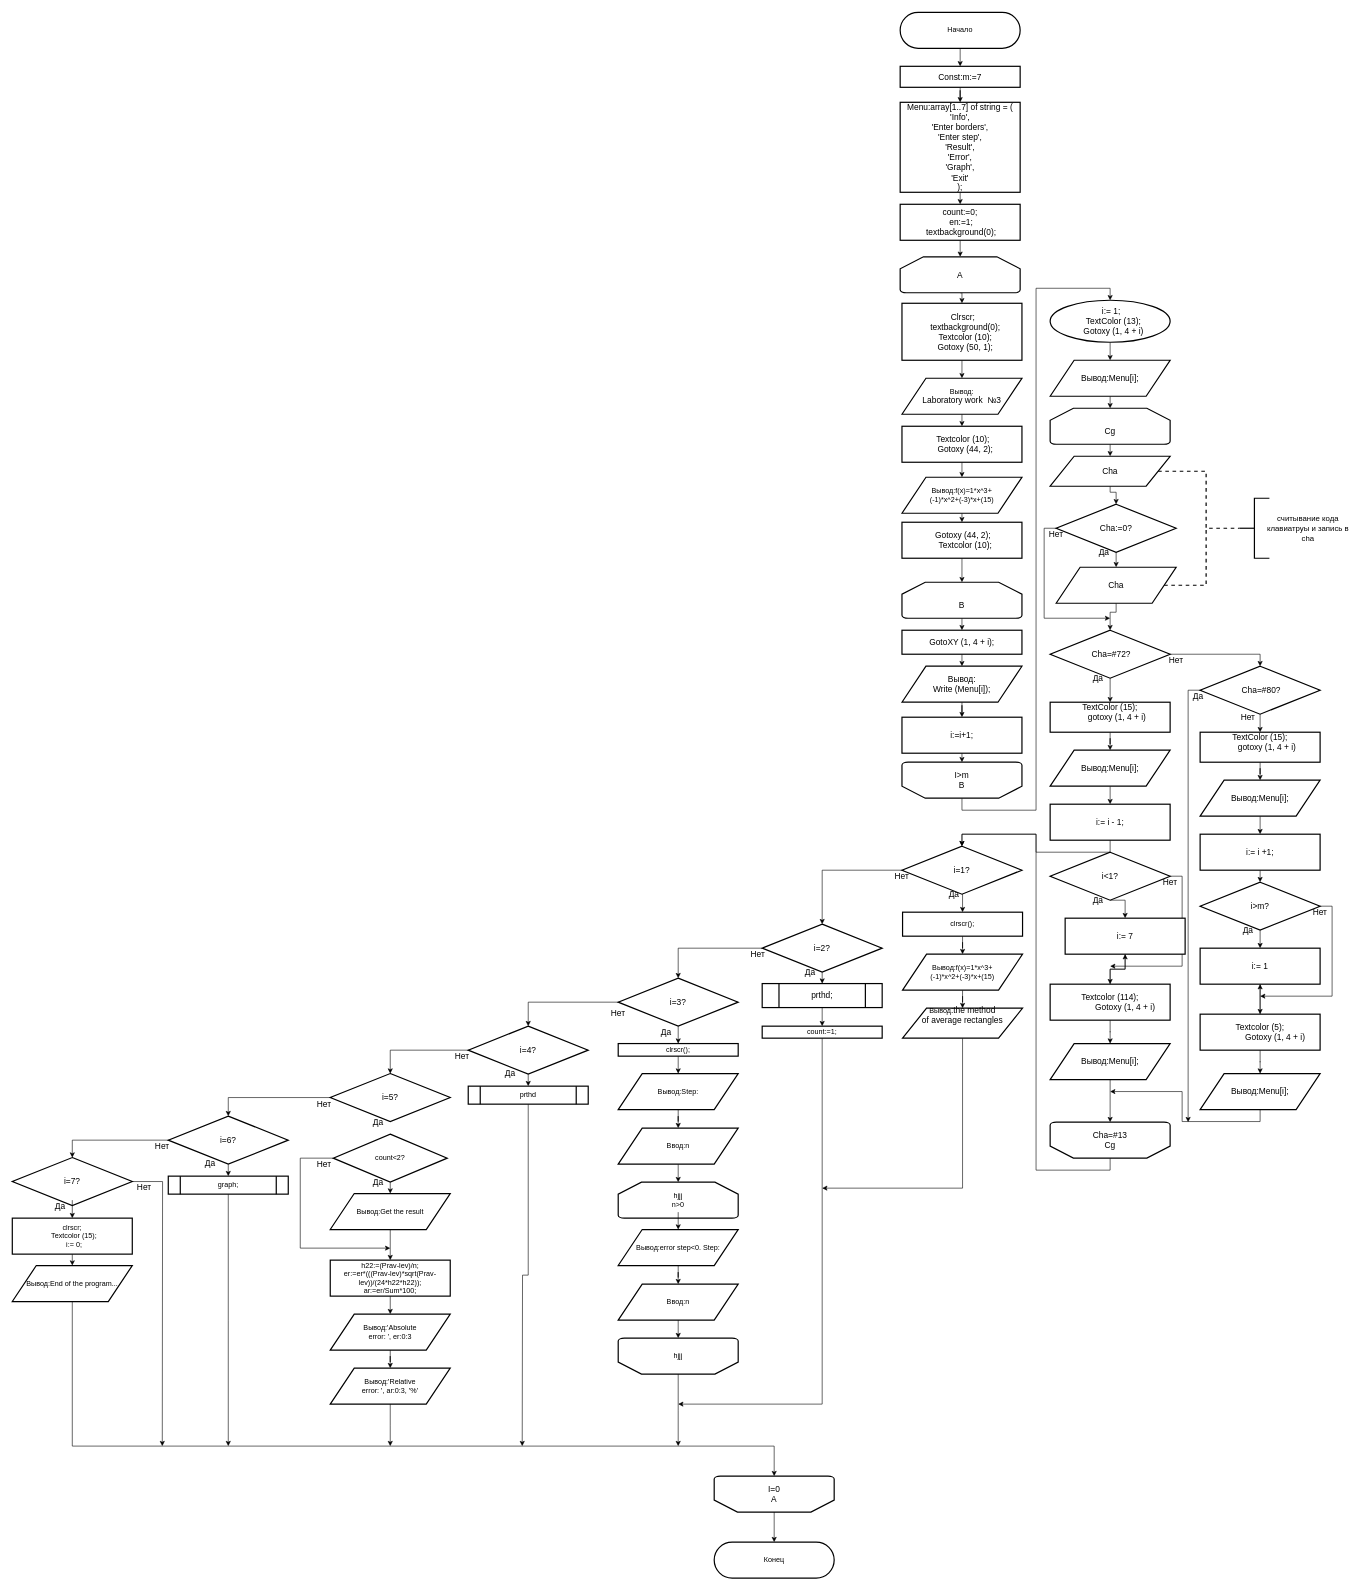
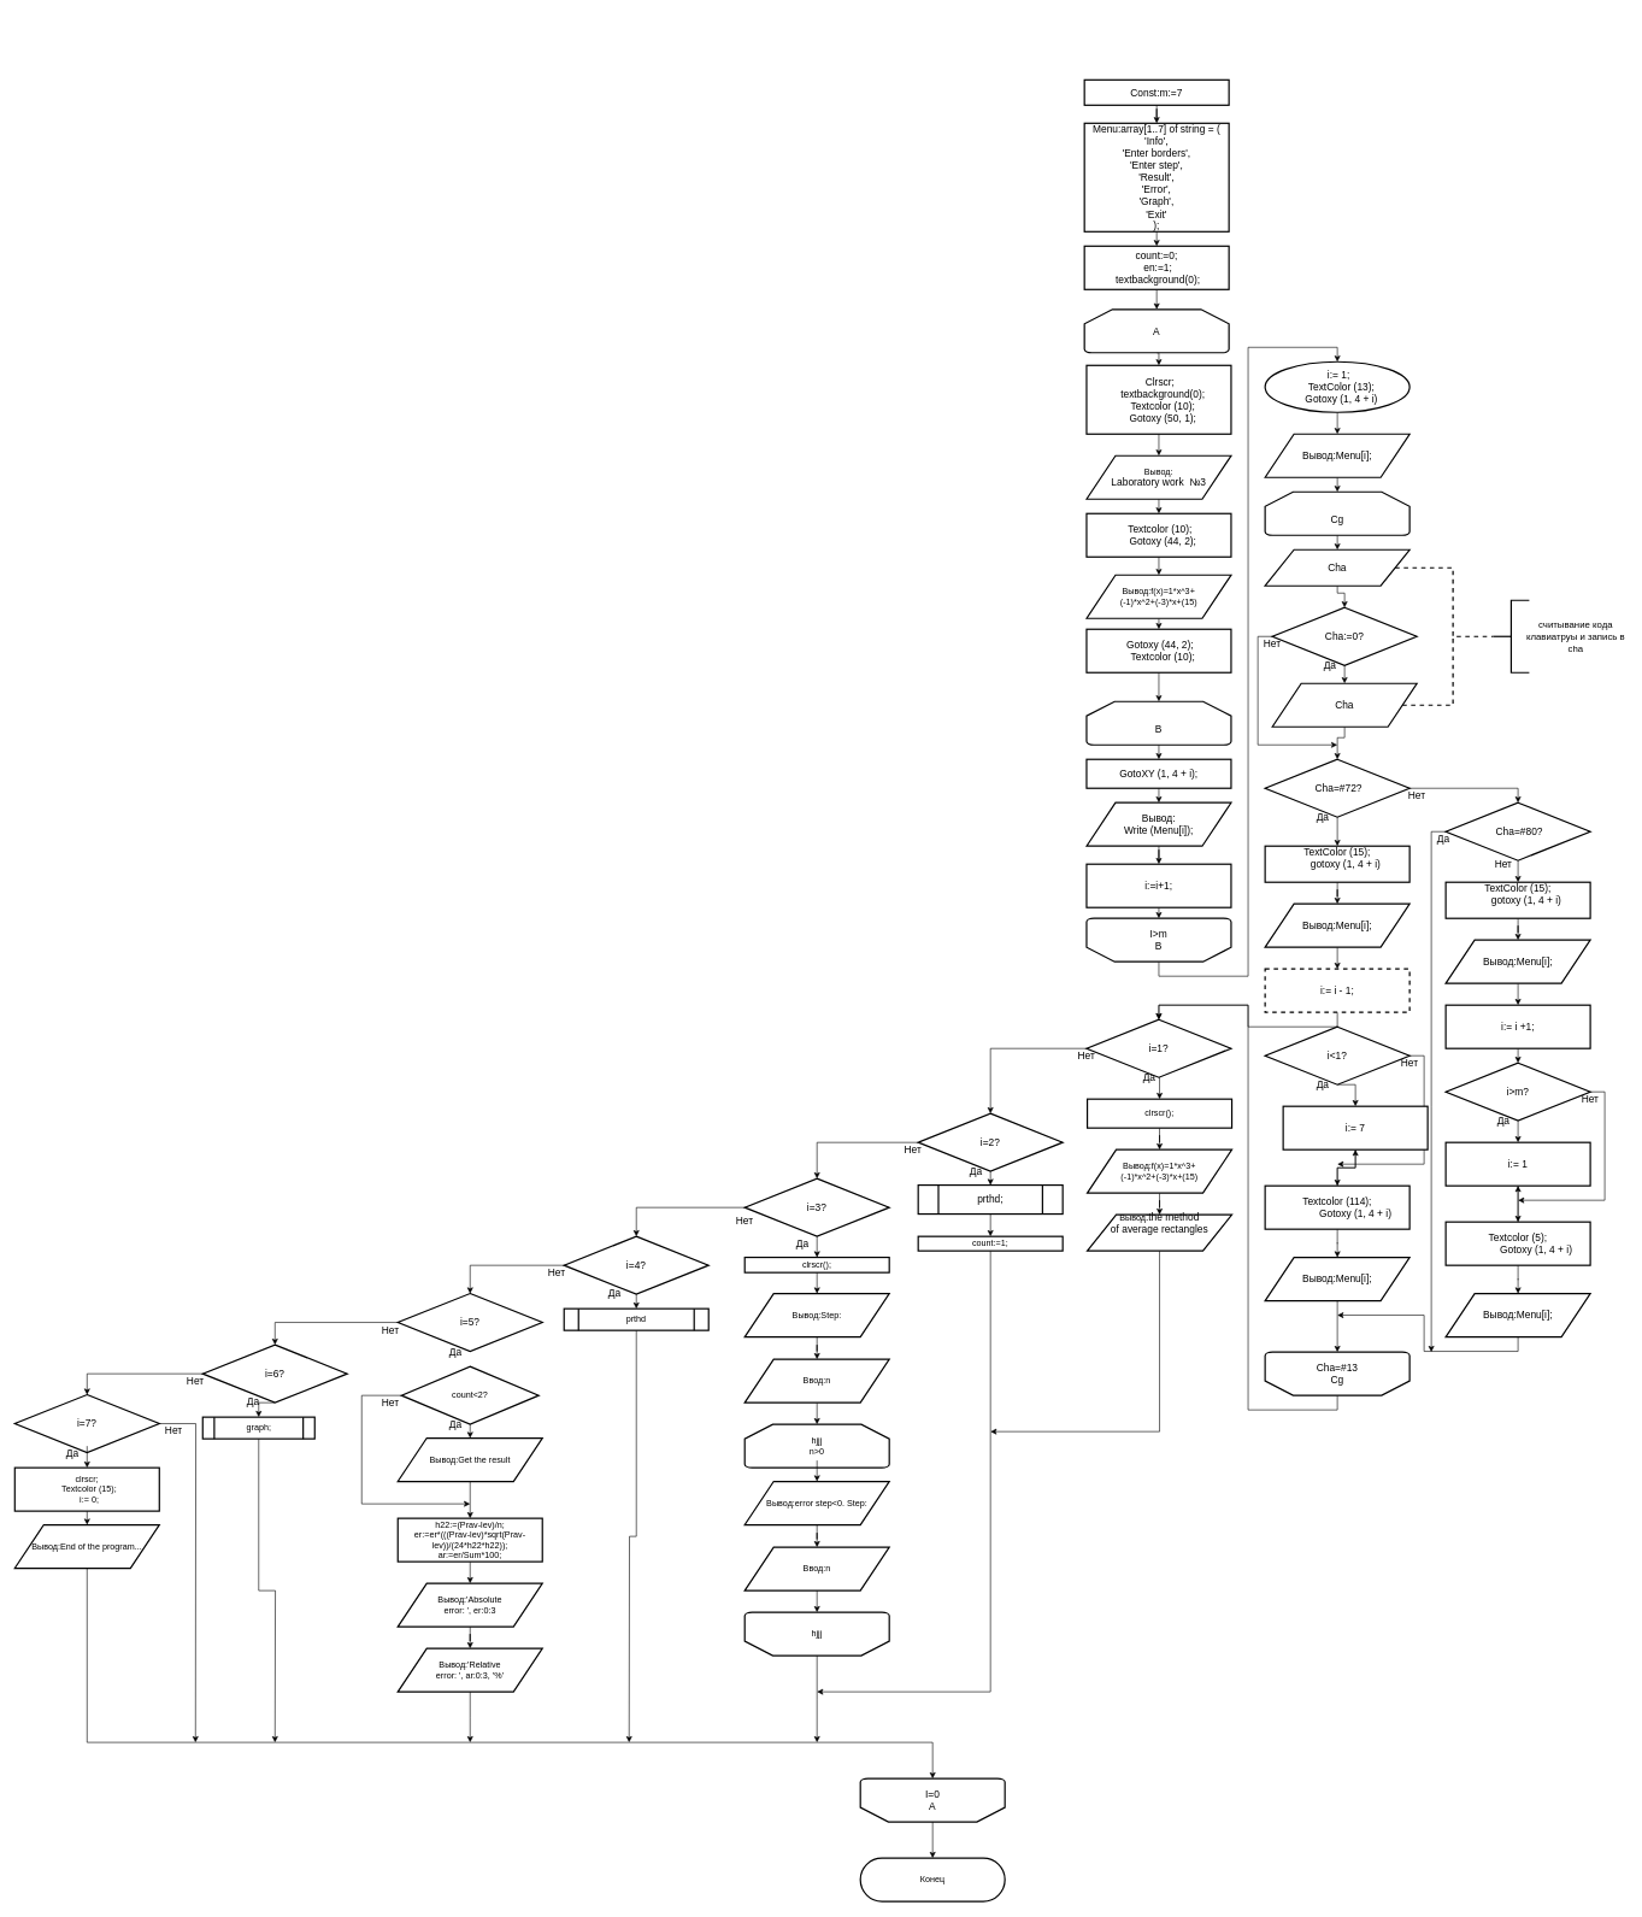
- <mxCell id="3" value="Начало" style="rounded=1;whiteSpace=wrap;html=1;arcSize=50;strokeWidth=2;" parent="1" vertex="1"><mxGeometry x="1500" y="20" width="200" height="60" as="geometry" /></mxCell>
- <mxCell id="2" style="edgeStyle=orthogonalEdgeStyle;rounded=0;orthogonalLoop=1;jettySize=auto;html=1;exitX=0.5;exitY=1;exitDx=0;exitDy=0;entryX=0.5;entryY=0;entryDx=0;entryDy=0;fontSize=14;" parent="1" source="3" target="10" edge="1"><mxGeometry relative="1" as="geometry" /></mxCell>
- <mxCell id="48" value="&lt;span style=&quot;white-space: normal&quot;&gt;i:= i - 1;&lt;/span&gt;" style="rounded=0;whiteSpace=wrap;html=1;strokeWidth=2;fontSize=14;" parent="1" vertex="1"><mxGeometry x="1750" y="1340" width="200" height="60" as="geometry" /></mxCell>
+ <mxCell id="48" value="&lt;span style=&quot;white-space: normal&quot;&gt;i:= i - 1;&lt;/span&gt;" style="rounded=0;whiteSpace=wrap;html=1;strokeWidth=2;fontSize=14;dashed=1;" parent="1" vertex="1"><mxGeometry x="1750" y="1340" width="200" height="60" as="geometry" /></mxCell>
- <mxCell id="171" value="graph;" style="shape=process;whiteSpace=wrap;html=1;backgroundOutline=1;strokeWidth=2;" vertex="1" parent="1"><mxGeometry x="280" y="1960" width="200" height="30" as="geometry" /></mxCell>
+ <mxCell id="171" value="graph;" style="shape=process;whiteSpace=wrap;html=1;backgroundOutline=1;strokeWidth=2;" vertex="1" parent="1"><mxGeometry x="280" y="1960" width="155" height="30" as="geometry" /></mxCell>
